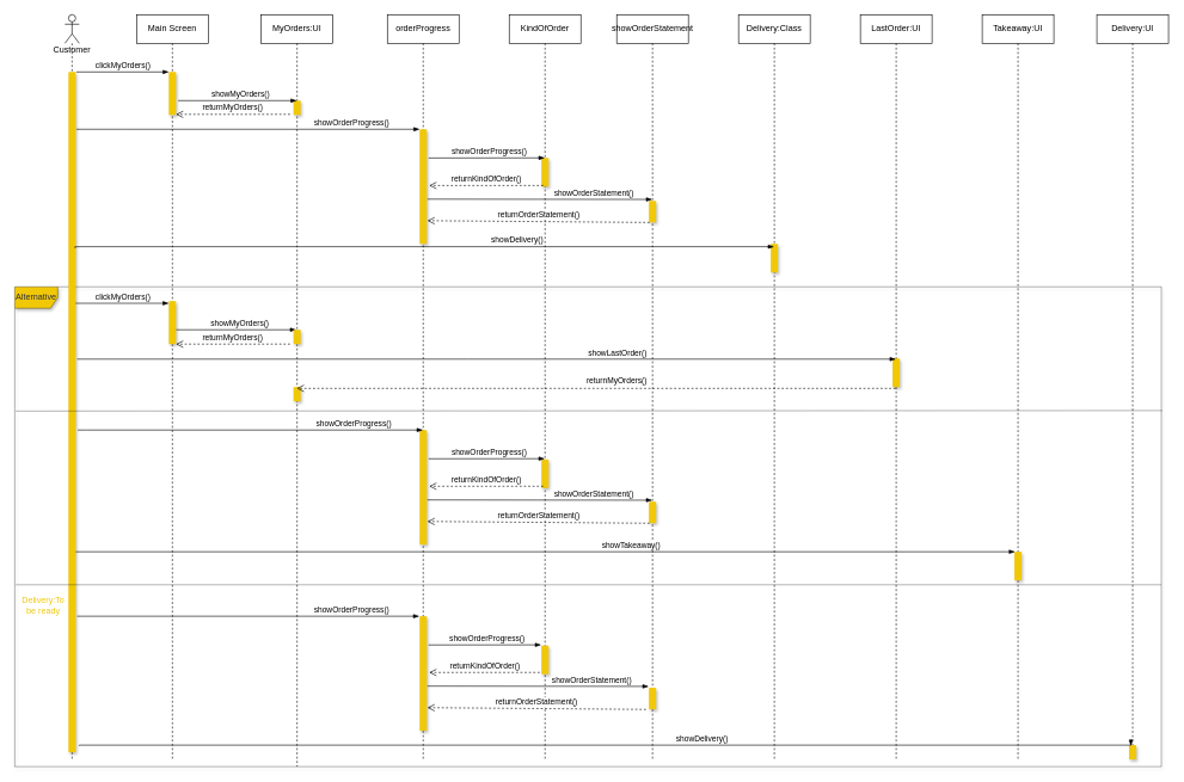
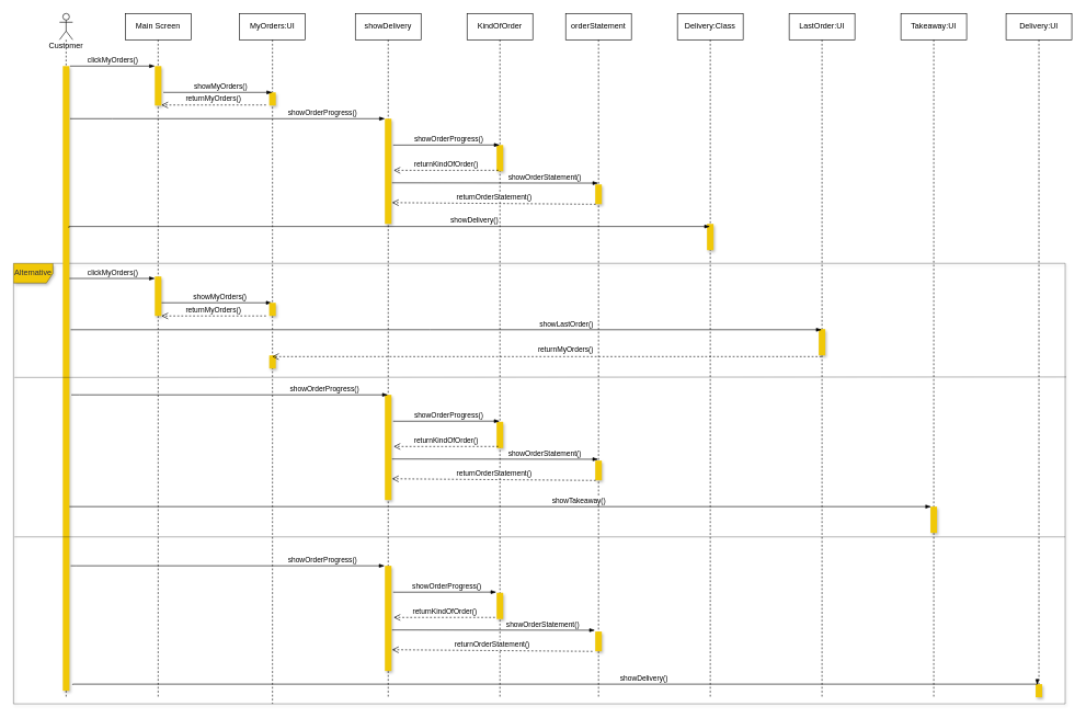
- <mxCell id="19" value="orderProgress" style="shape=umlLifeline;perimeter=lifelinePerimeter;whiteSpace=wrap;html=1;container=1;collapsible=0;recursiveResize=0;outlineConnect=0;" parent="1" vertex="1"><mxGeometry x="540" y="20" width="100" height="1040" as="geometry" /></mxCell>
+ <mxCell id="19" value="showDelivery" style="shape=umlLifeline;perimeter=lifelinePerimeter;whiteSpace=wrap;html=1;container=1;collapsible=0;recursiveResize=0;outlineConnect=0;" parent="1" vertex="1"><mxGeometry x="540" y="20" width="100" height="1040" as="geometry" /></mxCell>
- <mxCell id="27" value="showOrderStatement" style="shape=umlLifeline;perimeter=lifelinePerimeter;whiteSpace=wrap;html=1;container=1;collapsible=0;recursiveResize=0;outlineConnect=0;" parent="1" vertex="1"><mxGeometry x="860" y="20" width="100" height="1040" as="geometry" /></mxCell>
+ <mxCell id="27" value="orderStatement" style="shape=umlLifeline;perimeter=lifelinePerimeter;whiteSpace=wrap;html=1;container=1;collapsible=0;recursiveResize=0;outlineConnect=0;" parent="1" vertex="1"><mxGeometry x="860" y="20" width="100" height="1040" as="geometry" /></mxCell>
- <mxCell id="63" value="Delivery:To be ready" style="text;html=1;strokeColor=none;fillColor=none;align=center;verticalAlign=middle;whiteSpace=wrap;rounded=0;shadow=1;fontColor=#F0C808;" parent="1" vertex="1"><mxGeometry x="30" y="830" width="60" height="30" as="geometry" /></mxCell>
